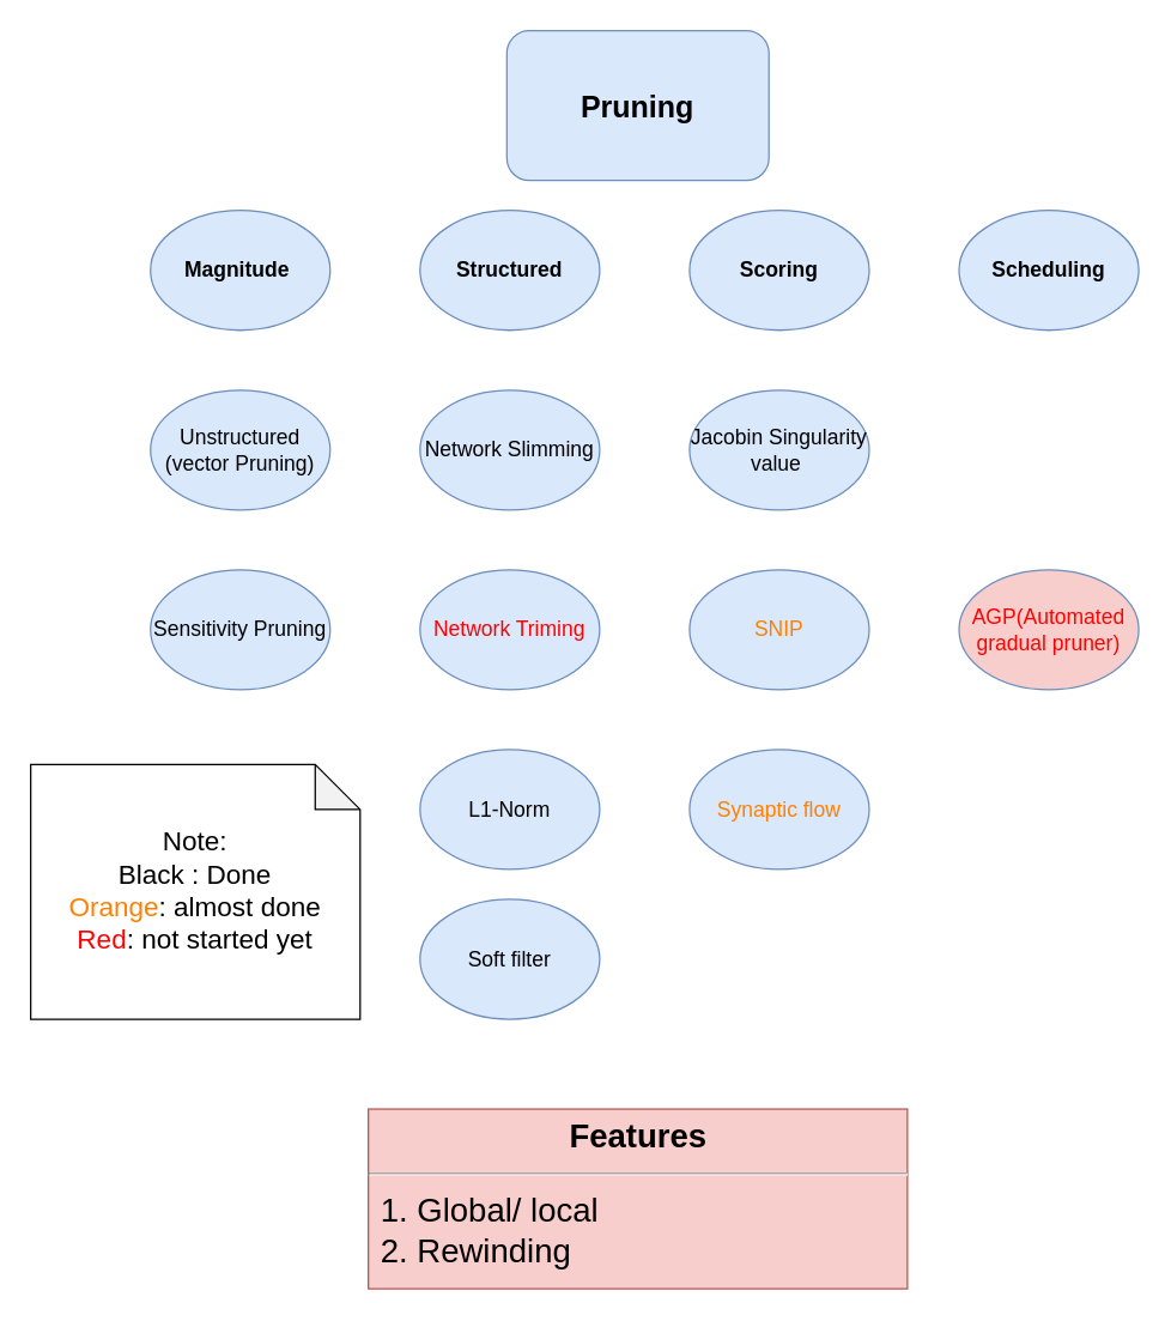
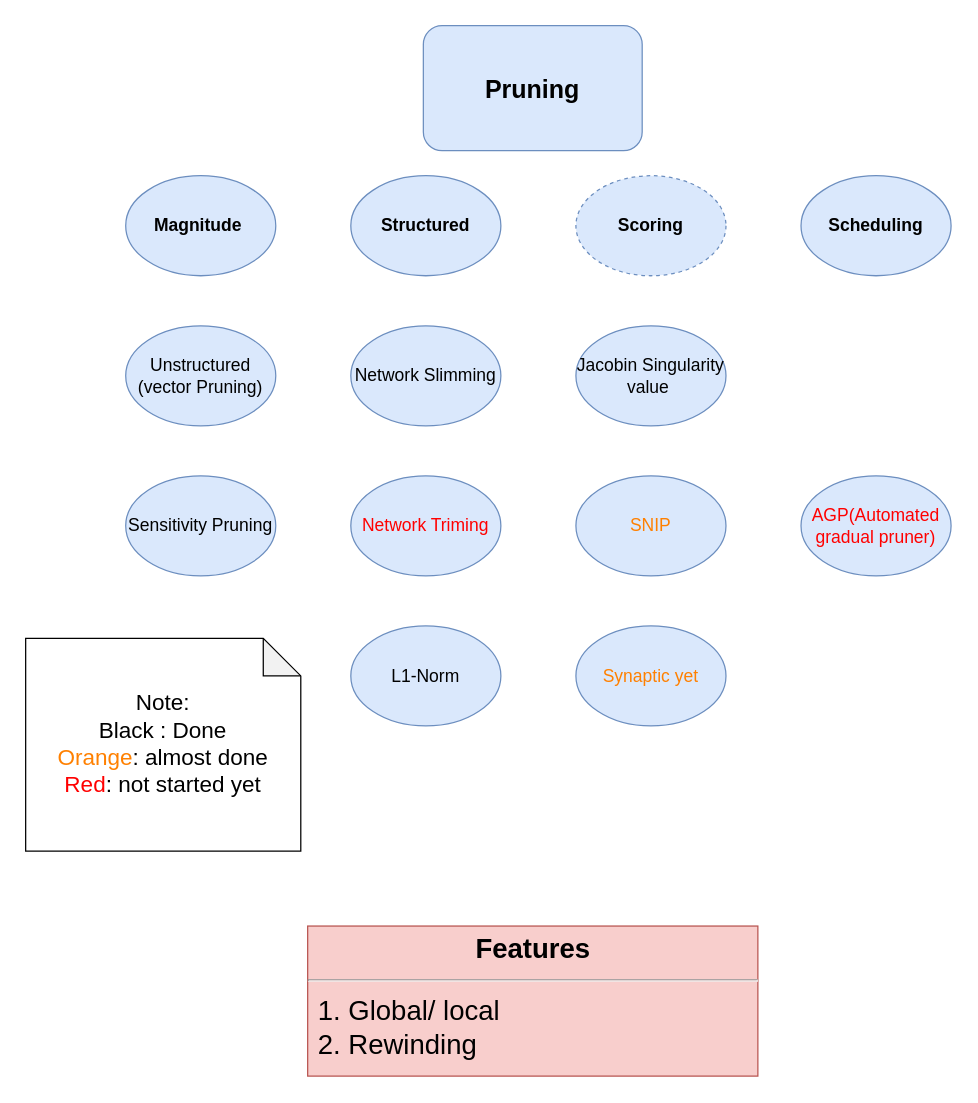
- <mxCell id="5" value="&lt;font style=&quot;font-size: 14px&quot;&gt;&lt;b&gt;Scoring&lt;/b&gt;&lt;/font&gt;" style="ellipse;whiteSpace=wrap;html=1;fillColor=#dae8fc;strokeColor=#6c8ebf;" vertex="1" parent="1"><mxGeometry x="460" y="140" width="120" height="80" as="geometry" /></mxCell>
+ <mxCell id="5" value="&lt;font style=&quot;font-size: 14px&quot;&gt;&lt;b&gt;Scoring&lt;/b&gt;&lt;/font&gt;" style="ellipse;whiteSpace=wrap;html=1;fillColor=#dae8fc;strokeColor=#6c8ebf;dashed=1;" vertex="1" parent="1"><mxGeometry x="460" y="140" width="120" height="80" as="geometry" /></mxCell>
- <mxCell id="16" value="&lt;font color=&quot;#ff0000&quot; style=&quot;font-size: 14px&quot;&gt;AGP(Automated gradual pruner)&lt;/font&gt;" style="ellipse;whiteSpace=wrap;html=1;fillColor=#f8cecc;strokeColor=#6c8ebf;" vertex="1" parent="1"><mxGeometry x="640" y="380" width="120" height="80" as="geometry" /></mxCell>
+ <mxCell id="16" value="&lt;font color=&quot;#ff0000&quot; style=&quot;font-size: 14px&quot;&gt;AGP(Automated gradual pruner)&lt;/font&gt;" style="ellipse;whiteSpace=wrap;html=1;fillColor=#dae8fc;strokeColor=#6c8ebf;" vertex="1" parent="1"><mxGeometry x="640" y="380" width="120" height="80" as="geometry" /></mxCell>
- <mxCell id="15" value="&lt;font style=&quot;font-size: 14px&quot; color=&quot;#ff8000&quot;&gt;Synaptic flow&lt;/font&gt;" style="ellipse;whiteSpace=wrap;html=1;fillColor=#dae8fc;strokeColor=#6c8ebf;" vertex="1" parent="1"><mxGeometry x="460" y="500" width="120" height="80" as="geometry" /></mxCell>
+ <mxCell id="15" value="&lt;font style=&quot;font-size: 14px&quot; color=&quot;#ff8000&quot;&gt;Synaptic yet&lt;/font&gt;" style="ellipse;whiteSpace=wrap;html=1;fillColor=#dae8fc;strokeColor=#6c8ebf;" vertex="1" parent="1"><mxGeometry x="460" y="500" width="120" height="80" as="geometry" /></mxCell>
- <mxCell id="9" value="&lt;font style=&quot;font-size: 14px&quot;&gt;Soft filter&lt;/font&gt;" style="ellipse;whiteSpace=wrap;html=1;fillColor=#dae8fc;strokeColor=#6c8ebf;" vertex="1" parent="1"><mxGeometry x="280" y="600" width="120" height="80" as="geometry" /></mxCell>
